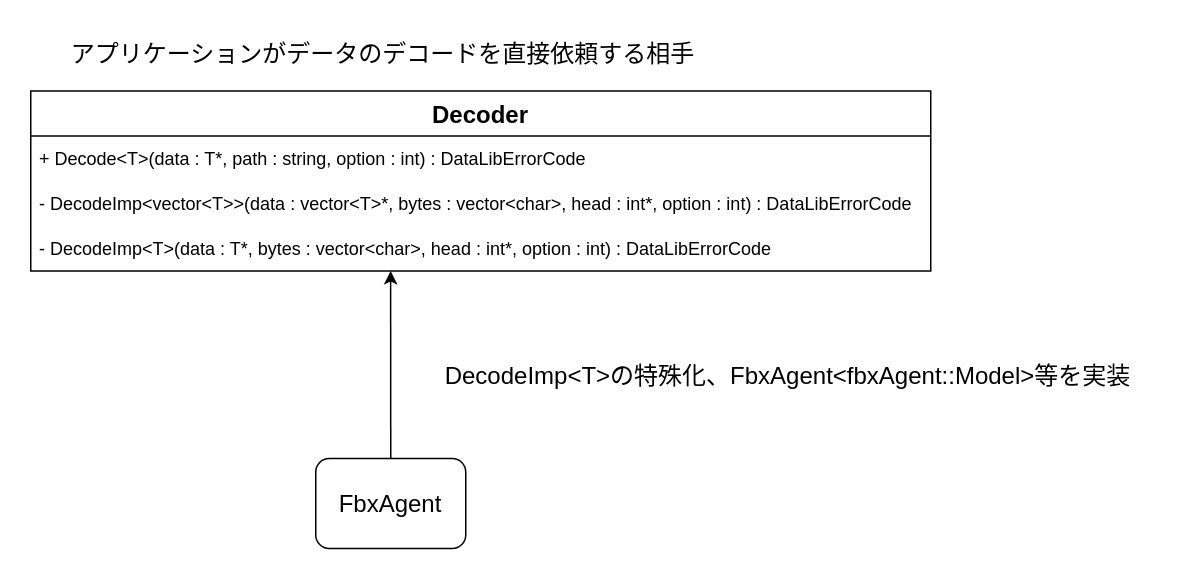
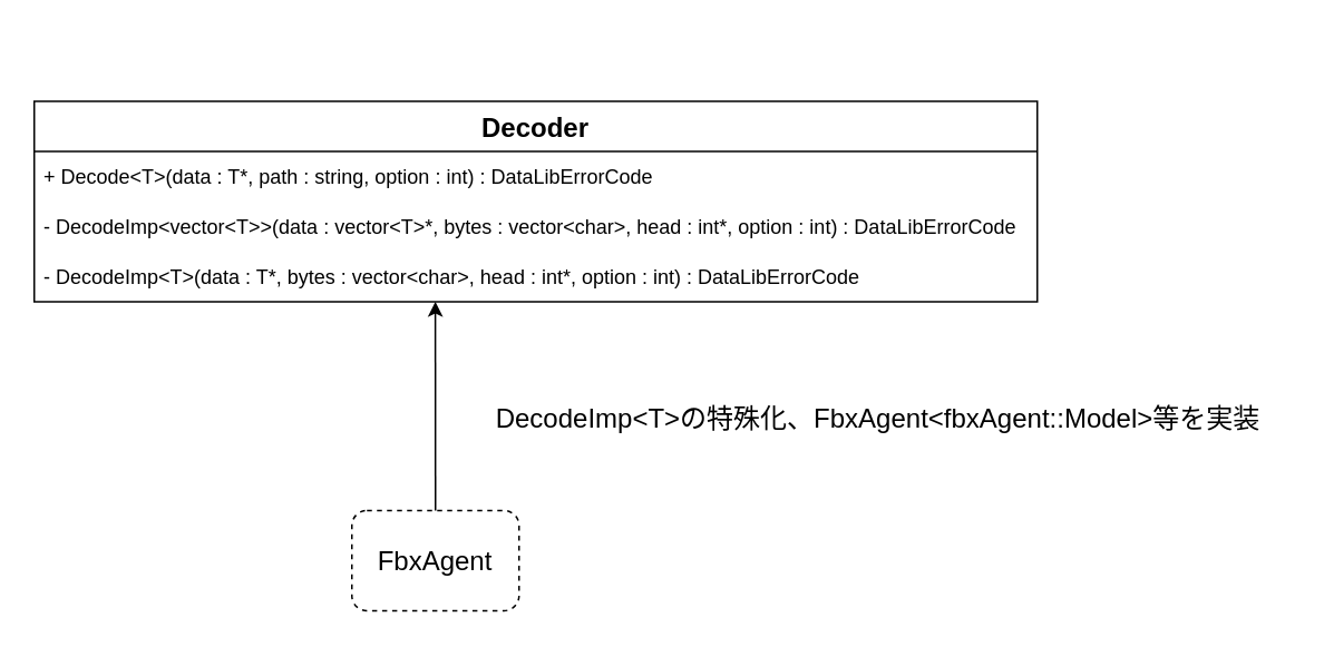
- <mxCell id="6" value="アプリケーションがデータのデコードを直接依頼する相手" style="text;html=1;strokeColor=none;fillColor=none;align=center;verticalAlign=middle;whiteSpace=wrap;rounded=0;fontSize=16;" vertex="1" parent="1"><mxGeometry x="35" y="20" width="440" height="30" as="geometry" /></mxCell>
- <mxCell id="7" value="FbxAgent" style="rounded=1;whiteSpace=wrap;html=1;fontSize=16;fillColor=default;" vertex="1" parent="1"><mxGeometry x="210" y="304.99" width="100" height="60" as="geometry" /></mxCell>
+ <mxCell id="7" value="FbxAgent" style="rounded=1;whiteSpace=wrap;html=1;fontSize=16;fillColor=default;dashed=1;" vertex="1" parent="1"><mxGeometry x="210" y="304.99" width="100" height="60" as="geometry" /></mxCell>
